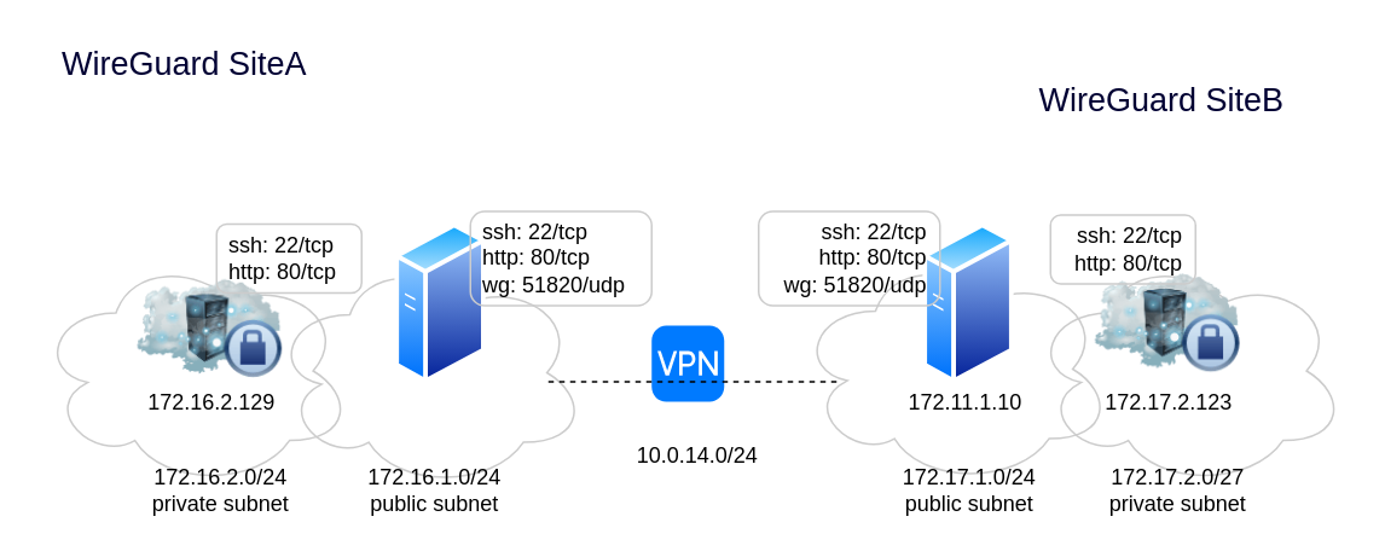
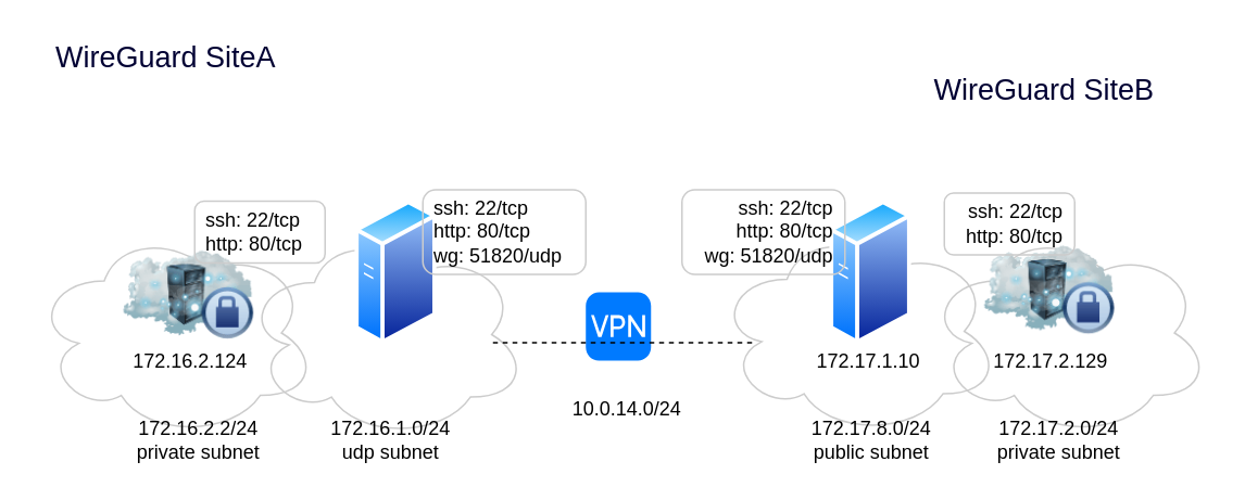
- <mxCell id="17" value="172.16.2.129" style="text;html=1;align=center;verticalAlign=middle;resizable=0;points=[];autosize=1;strokeColor=none;" parent="1" vertex="1"><mxGeometry x="70.5" y="212" width="90" height="20" as="geometry" /></mxCell>
+ <mxCell id="17" value="172.16.2.124" style="text;html=1;align=center;verticalAlign=middle;resizable=0;points=[];autosize=1;strokeColor=none;" parent="1" vertex="1"><mxGeometry x="70.5" y="212" width="90" height="20" as="geometry" /></mxCell>
- <mxCell id="13" value="&lt;div&gt;172.11.1.10&lt;/div&gt;" style="text;html=1;strokeColor=none;fillColor=none;align=left;verticalAlign=middle;whiteSpace=wrap;rounded=0;" parent="1" vertex="1"><mxGeometry x="499" y="212" width="70" height="20" as="geometry" /></mxCell>
+ <mxCell id="13" value="&lt;div&gt;172.17.1.10&lt;/div&gt;" style="text;html=1;strokeColor=none;fillColor=none;align=left;verticalAlign=middle;whiteSpace=wrap;rounded=0;" parent="1" vertex="1"><mxGeometry x="499" y="212" width="70" height="20" as="geometry" /></mxCell>
- <mxCell id="16" value="&lt;div&gt;172.17.2.123&lt;br&gt;&lt;/div&gt;" style="text;html=1;align=center;verticalAlign=middle;resizable=0;points=[];autosize=1;strokeColor=none;" parent="1" vertex="1"><mxGeometry x="598.8" y="212" width="90" height="20" as="geometry" /></mxCell>
+ <mxCell id="16" value="&lt;div&gt;172.17.2.129&lt;br&gt;&lt;/div&gt;" style="text;html=1;align=center;verticalAlign=middle;resizable=0;points=[];autosize=1;strokeColor=none;" parent="1" vertex="1"><mxGeometry x="598.8" y="212" width="90" height="20" as="geometry" /></mxCell>
- <mxCell id="19" value="&lt;div&gt;172.16.2.0/24&lt;/div&gt;&lt;div&gt;private subnet&lt;br&gt;&lt;/div&gt;" style="text;html=1;align=center;verticalAlign=middle;resizable=0;points=[];autosize=1;strokeColor=none;" vertex="1" parent="1"><mxGeometry x="76" y="255" width="90" height="30" as="geometry" /></mxCell>
+ <mxCell id="19" value="&lt;div&gt;172.16.2.2/24&lt;/div&gt;&lt;div&gt;private subnet&lt;br&gt;&lt;/div&gt;" style="text;html=1;align=center;verticalAlign=middle;resizable=0;points=[];autosize=1;strokeColor=none;" vertex="1" parent="1"><mxGeometry x="76" y="255" width="90" height="30" as="geometry" /></mxCell>
- <mxCell id="18" value="&lt;div&gt;172.16.1.0/24&lt;/div&gt;&lt;div&gt;public subnet&lt;br&gt;&lt;/div&gt;" style="text;html=1;align=center;verticalAlign=middle;resizable=0;points=[];autosize=1;strokeColor=none;" vertex="1" parent="1"><mxGeometry x="194" y="255" width="90" height="30" as="geometry" /></mxCell>
+ <mxCell id="18" value="&lt;div&gt;172.16.1.0/24&lt;/div&gt;&lt;div&gt;udp subnet&lt;br&gt;&lt;/div&gt;" style="text;html=1;align=center;verticalAlign=middle;resizable=0;points=[];autosize=1;strokeColor=none;" vertex="1" parent="1"><mxGeometry x="194" y="255" width="90" height="30" as="geometry" /></mxCell>
- <mxCell id="20" value="&lt;div&gt;172.17.1.0/24&lt;/div&gt;&lt;div&gt;public subnet&lt;br&gt;&lt;/div&gt;" style="text;html=1;align=center;verticalAlign=middle;resizable=0;points=[];autosize=1;strokeColor=none;" vertex="1" parent="1"><mxGeometry x="489" y="255" width="90" height="30" as="geometry" /></mxCell>
+ <mxCell id="20" value="&lt;div&gt;172.17.8.0/24&lt;/div&gt;&lt;div&gt;public subnet&lt;br&gt;&lt;/div&gt;" style="text;html=1;align=center;verticalAlign=middle;resizable=0;points=[];autosize=1;strokeColor=none;" vertex="1" parent="1"><mxGeometry x="489" y="255" width="90" height="30" as="geometry" /></mxCell>
- <mxCell id="21" value="&lt;div&gt;172.17.2.0/27&lt;/div&gt;&lt;div&gt;private subnet&lt;br&gt;&lt;/div&gt;" style="text;html=1;align=center;verticalAlign=middle;resizable=0;points=[];autosize=1;strokeColor=none;" vertex="1" parent="1"><mxGeometry x="603.8" y="255" width="90" height="30" as="geometry" /></mxCell>
+ <mxCell id="21" value="&lt;div&gt;172.17.2.0/24&lt;/div&gt;&lt;div&gt;private subnet&lt;br&gt;&lt;/div&gt;" style="text;html=1;align=center;verticalAlign=middle;resizable=0;points=[];autosize=1;strokeColor=none;" vertex="1" parent="1"><mxGeometry x="603.8" y="255" width="90" height="30" as="geometry" /></mxCell>
